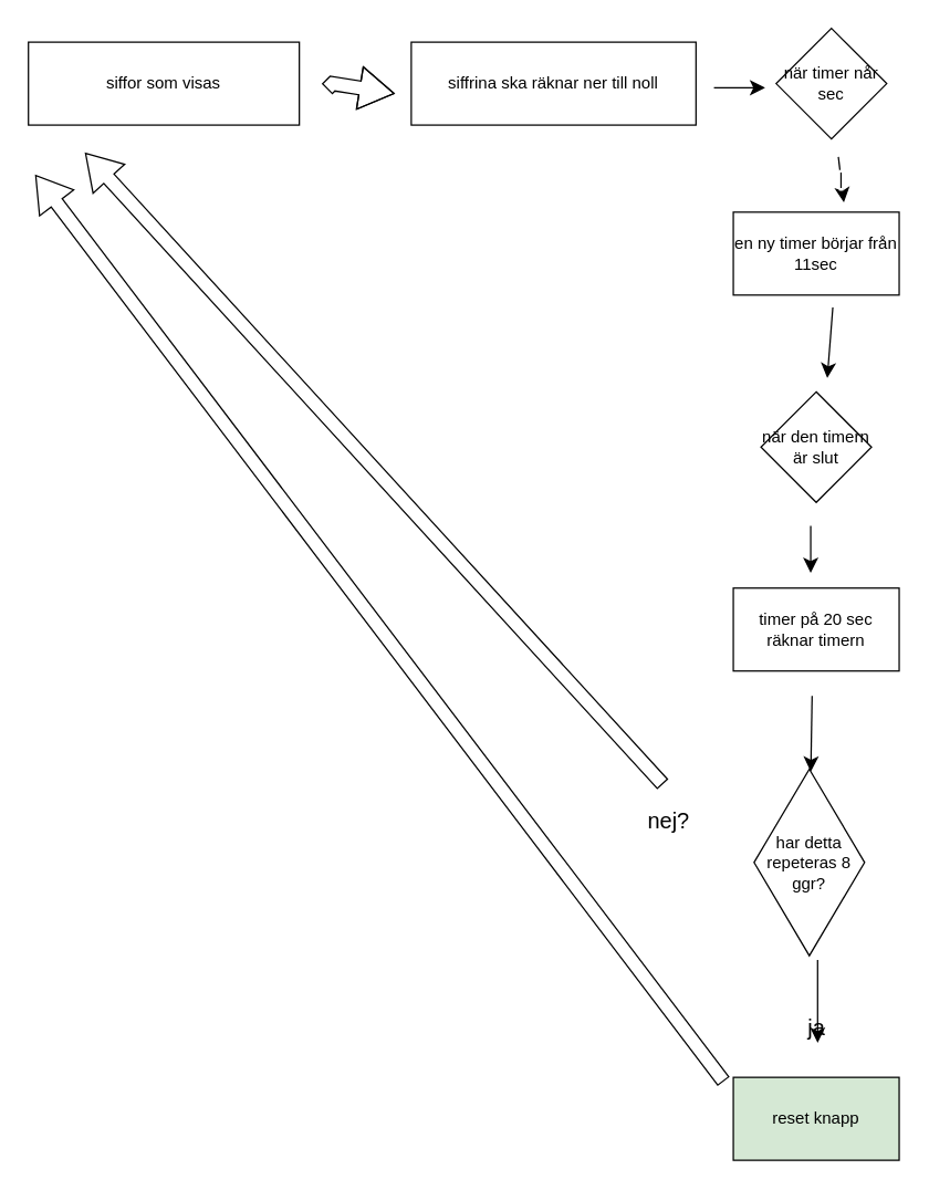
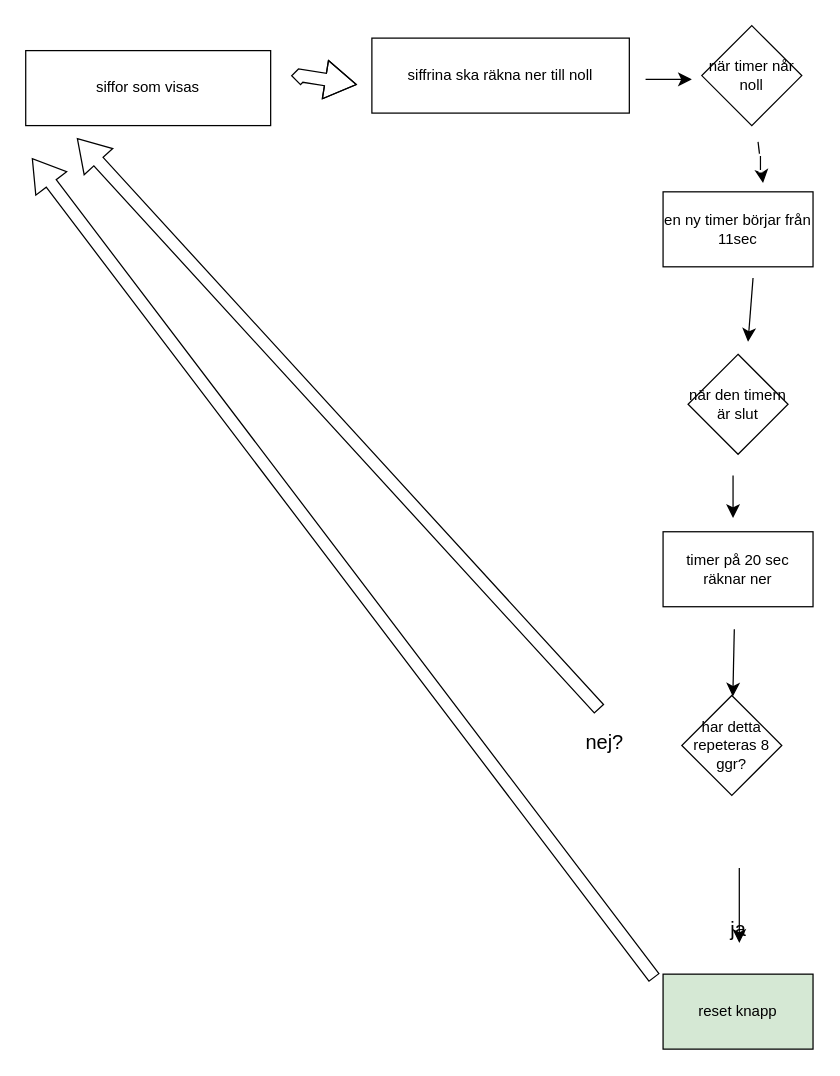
- <mxCell id="2" value="siffor som visas " style="rounded=0;whiteSpace=wrap;html=1;" vertex="1" parent="1"><mxGeometry x="20" y="30" width="196" height="60" as="geometry" /></mxCell>
+ <mxCell id="2" value="siffor som visas " style="rounded=0;whiteSpace=wrap;html=1;" vertex="1" parent="1"><mxGeometry x="20" y="40" width="196" height="60" as="geometry" /></mxCell>
- <mxCell id="3" value="siffrina ska räknar ner till noll" style="rounded=0;whiteSpace=wrap;html=1;" vertex="1" parent="1"><mxGeometry x="297" y="30" width="206" height="60" as="geometry" /></mxCell>
+ <mxCell id="3" value="siffrina ska räkna ner till noll" style="rounded=0;whiteSpace=wrap;html=1;" vertex="1" parent="1"><mxGeometry x="297" y="30" width="206" height="60" as="geometry" /></mxCell>
- <mxCell id="5" value="när timer når sec" style="rhombus;whiteSpace=wrap;html=1;" vertex="1" parent="1"><mxGeometry x="561" y="20" width="80" height="80" as="geometry" /></mxCell>
+ <mxCell id="5" value="när timer når noll" style="rhombus;whiteSpace=wrap;html=1;" vertex="1" parent="1"><mxGeometry x="561" y="20" width="80" height="80" as="geometry" /></mxCell>
- <mxCell id="7" value="timer på 20 sec räknar timern" style="rounded=0;whiteSpace=wrap;html=1;" vertex="1" parent="1"><mxGeometry x="530" y="425" width="120" height="60" as="geometry" /></mxCell>
+ <mxCell id="7" value="timer på 20 sec räknar ner" style="rounded=0;whiteSpace=wrap;html=1;" vertex="1" parent="1"><mxGeometry x="530" y="425" width="120" height="60" as="geometry" /></mxCell>
- <mxCell id="15" value="har detta repeteras 8 ggr?" style="rhombus;whiteSpace=wrap;html=1;" vertex="1" parent="1"><mxGeometry x="545" y="556" width="80" height="135" as="geometry" /></mxCell>
+ <mxCell id="15" value="har detta repeteras 8 ggr?" style="rhombus;whiteSpace=wrap;html=1;" vertex="1" parent="1"><mxGeometry x="545" y="556" width="80" height="80" as="geometry" /></mxCell>
